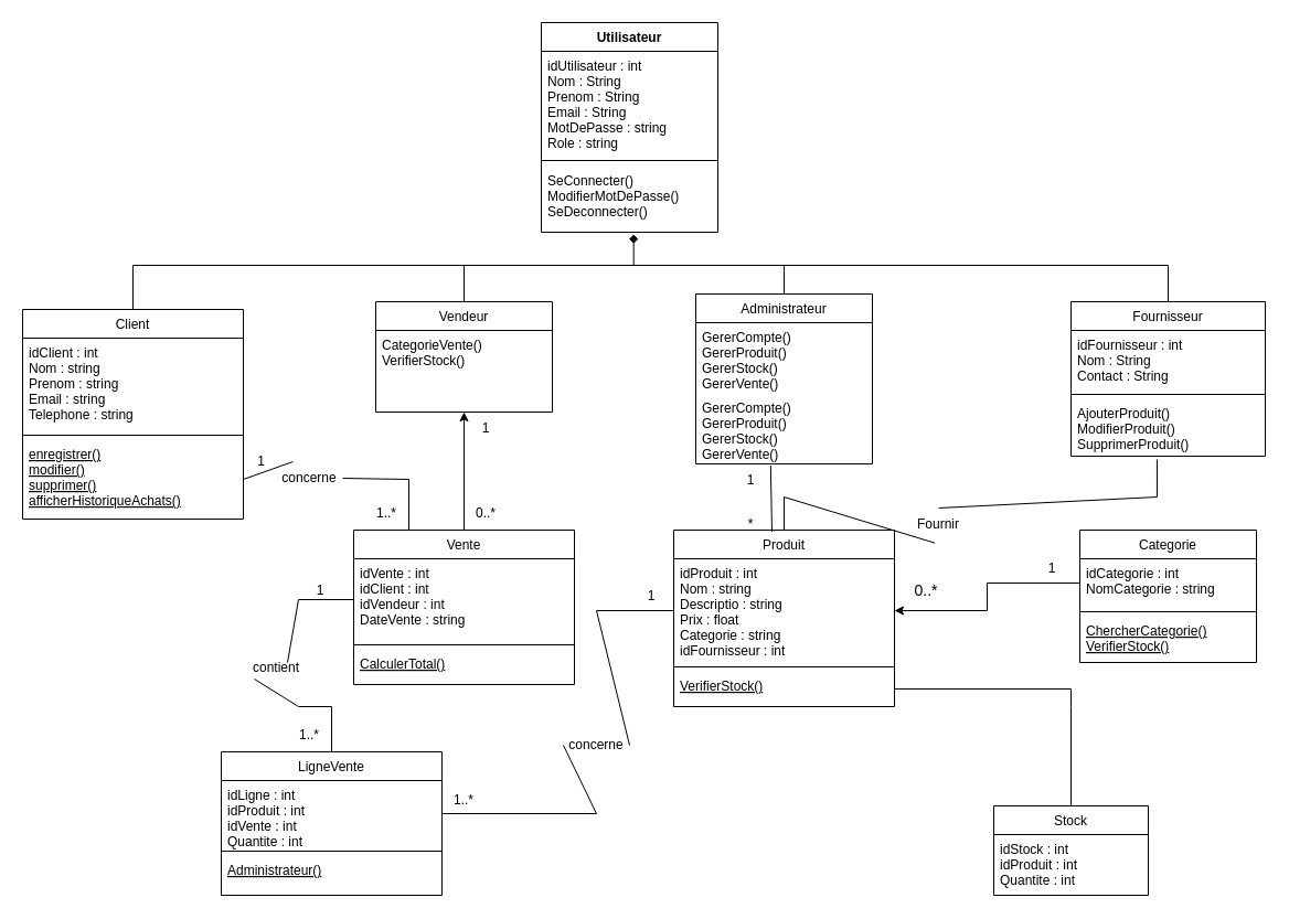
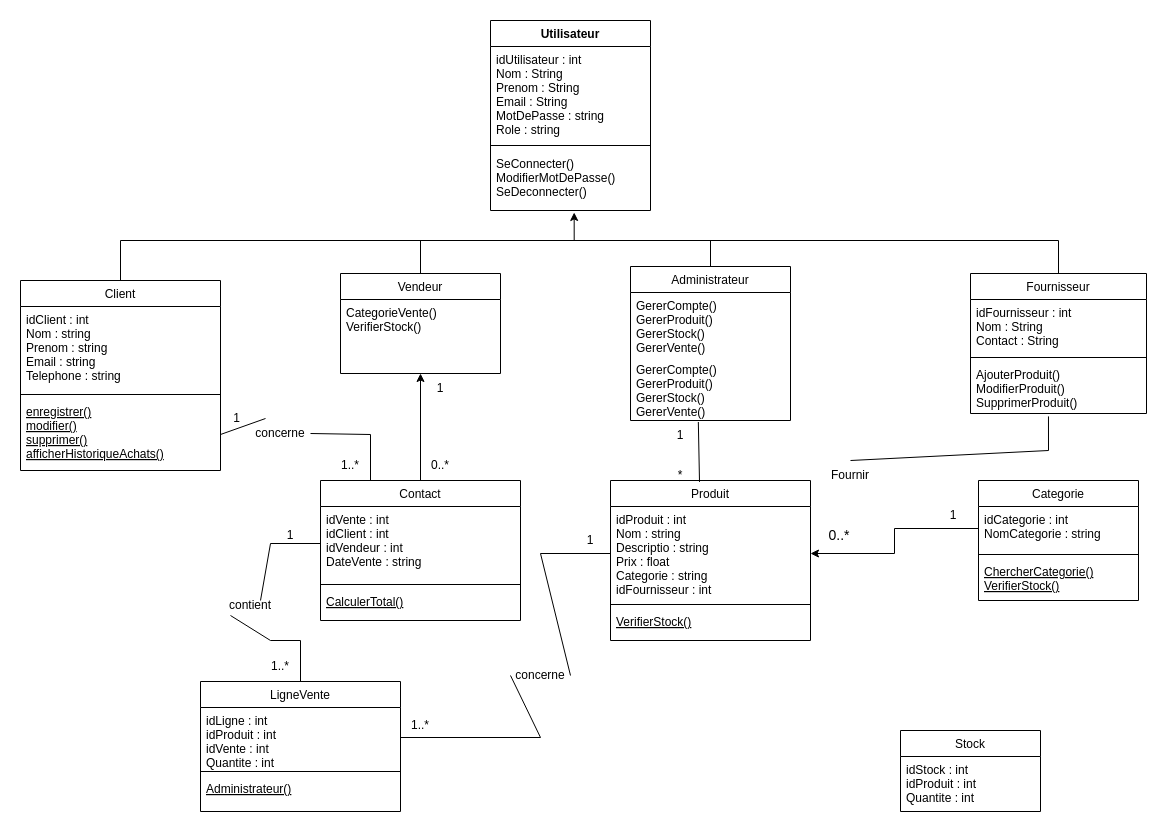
- <mxCell id="37" style="edgeStyle=orthogonalEdgeStyle;rounded=0;orthogonalLoop=1;jettySize=auto;html=1;exitX=0.5;exitY=0;exitDx=0;exitDy=0;entryX=0.523;entryY=1.033;entryDx=0;entryDy=0;entryPerimeter=0;endArrow=diamond;" edge="1" parent="1" source="6" target="5"><mxGeometry relative="1" as="geometry"><Array as="points"><mxPoint x="120" y="240" /><mxPoint x="574" y="240" /></Array></mxGeometry></mxCell>
+ <mxCell id="37" style="edgeStyle=orthogonalEdgeStyle;rounded=0;orthogonalLoop=1;jettySize=auto;html=1;exitX=0.5;exitY=0;exitDx=0;exitDy=0;entryX=0.523;entryY=1.033;entryDx=0;entryDy=0;entryPerimeter=0;" edge="1" parent="1" source="6" target="5"><mxGeometry relative="1" as="geometry"><Array as="points"><mxPoint x="120" y="240" /><mxPoint x="574" y="240" /></Array></mxGeometry></mxCell>
- <mxCell id="55" value="" style="endArrow=none;html=1;rounded=0;entryX=0.5;entryY=0;entryDx=0;entryDy=0;exitX=0.443;exitY=1.056;exitDx=0;exitDy=0;exitPerimeter=0;" edge="1" parent="1" source="57" target="19"><mxGeometry width="50" height="50" relative="1" as="geometry"><mxPoint x="530" y="610" as="sourcePoint" /><mxPoint x="580" y="560" as="targetPoint" /><Array as="points"><mxPoint x="710" y="450" /></Array></mxGeometry></mxCell>
- <mxCell id="33" value="Vente" style="swimlane;fontStyle=0;align=center;verticalAlign=top;childLayout=stackLayout;horizontal=1;startSize=26;horizontalStack=0;resizeParent=1;resizeLast=0;collapsible=1;marginBottom=0;rounded=0;shadow=0;strokeWidth=1;" vertex="1" parent="1"><mxGeometry x="320" y="480" width="200" height="140" as="geometry"><mxRectangle x="110" y="360" width="160" height="26" as="alternateBounds" /></mxGeometry></mxCell>
+ <mxCell id="33" value="Contact" style="swimlane;fontStyle=0;align=center;verticalAlign=top;childLayout=stackLayout;horizontal=1;startSize=26;horizontalStack=0;resizeParent=1;resizeLast=0;collapsible=1;marginBottom=0;rounded=0;shadow=0;strokeWidth=1;" vertex="1" parent="1"><mxGeometry x="320" y="480" width="200" height="140" as="geometry"><mxRectangle x="110" y="360" width="160" height="26" as="alternateBounds" /></mxGeometry></mxCell>
- <mxCell id="44" value="" style="endArrow=none;html=1;rounded=0;exitX=0.5;exitY=0;exitDx=0;exitDy=0;entryX=1;entryY=0.5;entryDx=0;entryDy=0;" edge="1" parent="1" source="27" target="22"><mxGeometry width="50" height="50" relative="1" as="geometry"><mxPoint x="530" y="610" as="sourcePoint" /><mxPoint x="580" y="560" as="targetPoint" /><Array as="points"><mxPoint x="970" y="640" /><mxPoint x="970" y="624" /></Array></mxGeometry></mxCell>
